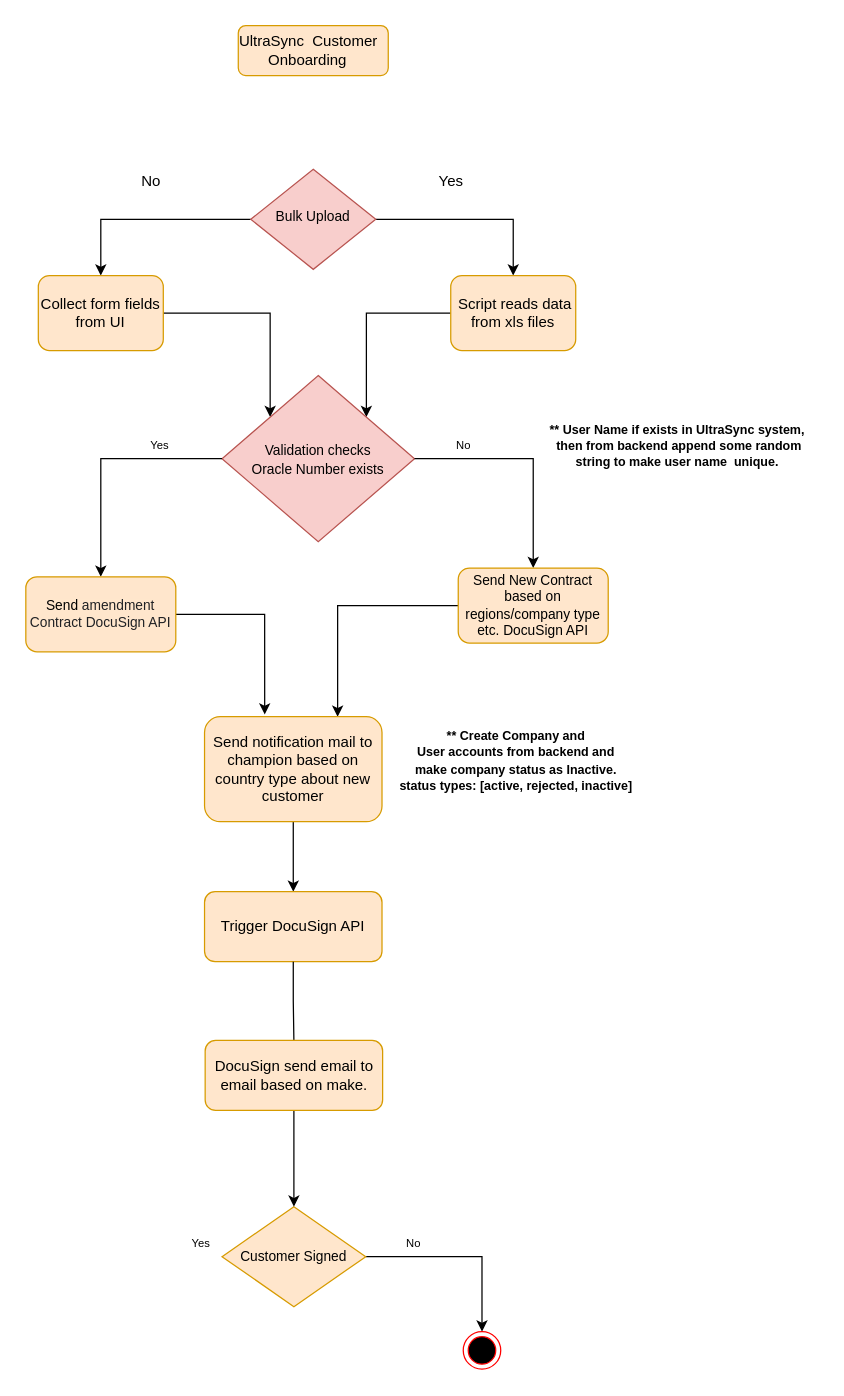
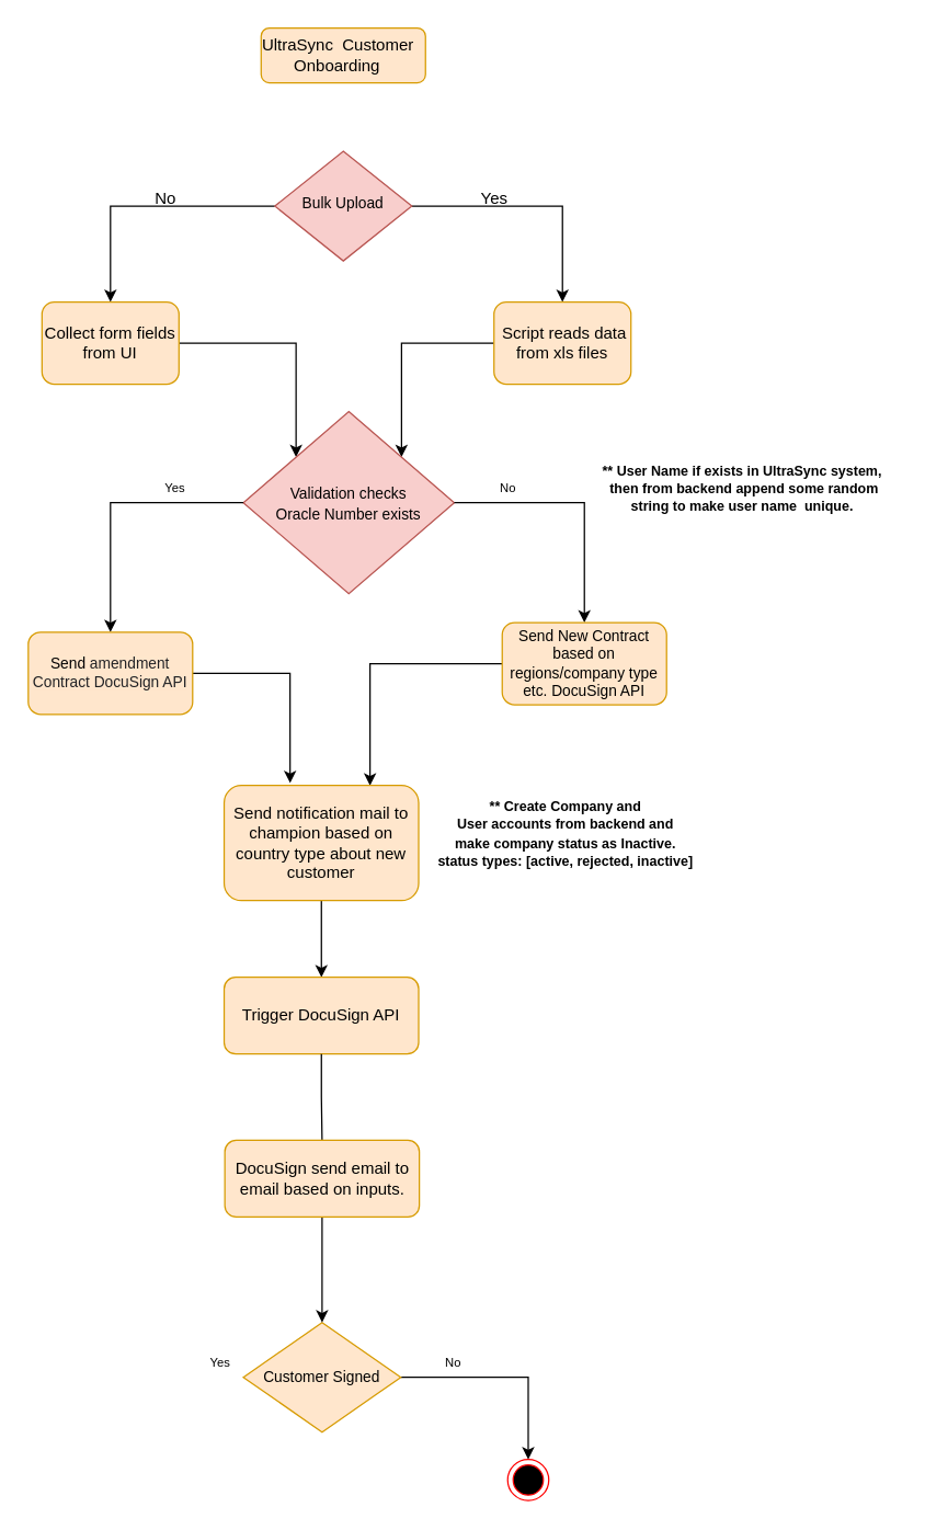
- <mxCell id="5" value="&lt;font style=&quot;font-size: 11px;&quot;&gt;Bulk Upload&lt;/font&gt;" style="rhombus;whiteSpace=wrap;html=1;shadow=0;fontFamily=Helvetica;fontSize=12;align=center;strokeWidth=1;spacing=6;spacingTop=-4;fillColor=#f8cecc;strokeColor=#b85450;" parent="1" vertex="1"><mxGeometry x="200" y="135" width="100" height="80" as="geometry" /></mxCell>
+ <mxCell id="5" value="&lt;font style=&quot;font-size: 11px;&quot;&gt;Bulk Upload&lt;/font&gt;" style="rhombus;whiteSpace=wrap;html=1;shadow=0;fontFamily=Helvetica;fontSize=12;align=center;strokeWidth=1;spacing=6;spacingTop=-4;fillColor=#f8cecc;strokeColor=#b85450;" parent="1" vertex="1"><mxGeometry x="200" y="110" width="100" height="80" as="geometry" /></mxCell>
- <mxCell id="35" value="&lt;font style=&quot;font-size: 12px;&quot;&gt;DocuSign send email to email based on make.&lt;br&gt;&lt;/font&gt;" style="rounded=1;whiteSpace=wrap;html=1;fontSize=9;fillColor=#ffe6cc;strokeColor=#d79b00;" vertex="1" parent="1"><mxGeometry x="163.5" y="832" width="142" height="56" as="geometry" /></mxCell>
+ <mxCell id="35" value="&lt;font style=&quot;font-size: 12px;&quot;&gt;DocuSign send email to email based on inputs.&lt;br&gt;&lt;/font&gt;" style="rounded=1;whiteSpace=wrap;html=1;fontSize=9;fillColor=#ffe6cc;strokeColor=#d79b00;" vertex="1" parent="1"><mxGeometry x="163.5" y="832" width="142" height="56" as="geometry" /></mxCell>
